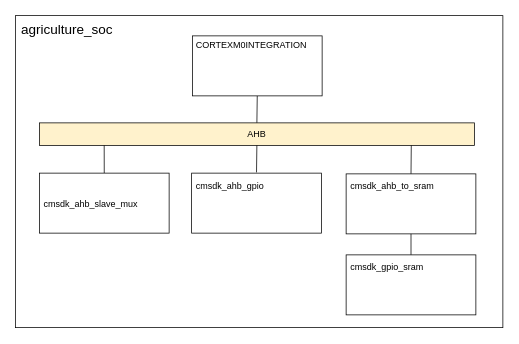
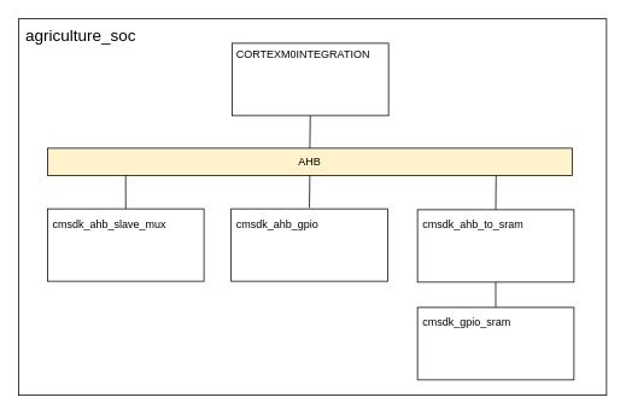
- <mxCell id="11" value="cmsdk_ahb_slave_mux" style="text;html=1;align=left;verticalAlign=middle;resizable=0;points=[];autosize=1;strokeColor=none;fillColor=none;" parent="1" vertex="1"><mxGeometry x="55.5" y="259" width="143" height="26" as="geometry" /></mxCell>
+ <mxCell id="11" value="cmsdk_ahb_slave_mux" style="text;html=1;align=left;verticalAlign=middle;resizable=0;points=[];autosize=1;strokeColor=none;fillColor=none;" parent="1" vertex="1"><mxGeometry x="55.5" y="234" width="143" height="26" as="geometry" /></mxCell>
